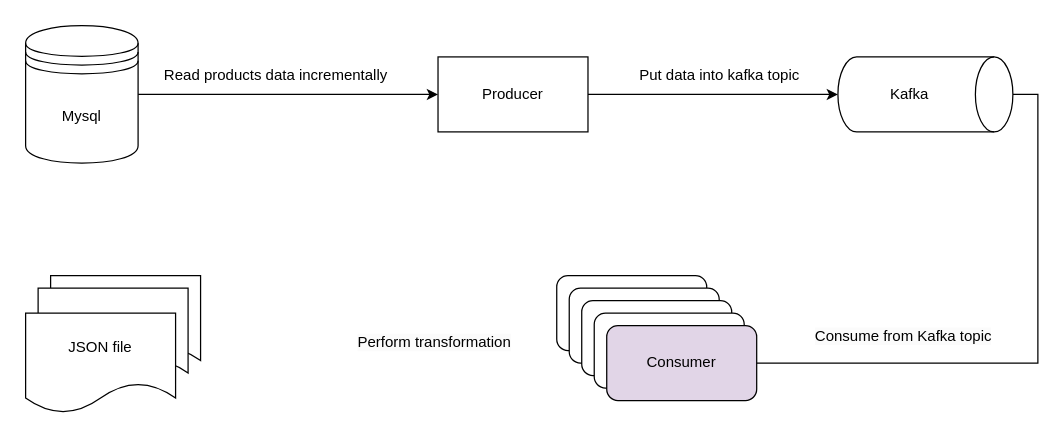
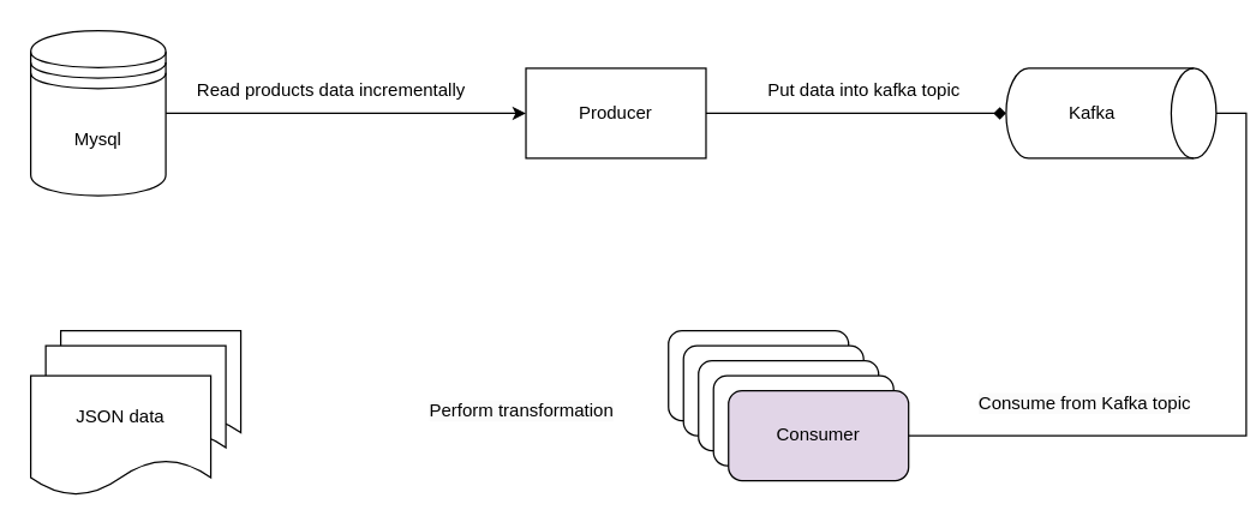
- <mxCell id="4" style="edgeStyle=orthogonalEdgeStyle;rounded=0;orthogonalLoop=1;jettySize=auto;html=1;exitX=1;exitY=0.5;exitDx=0;exitDy=0;" parent="1" source="5" target="7" edge="1"><mxGeometry relative="1" as="geometry" /></mxCell>
+ <mxCell id="4" style="edgeStyle=orthogonalEdgeStyle;rounded=0;orthogonalLoop=1;jettySize=auto;html=1;exitX=1;exitY=0.5;exitDx=0;exitDy=0;endArrow=diamond;" parent="1" source="5" target="7" edge="1"><mxGeometry relative="1" as="geometry" /></mxCell>
- <mxCell id="11" value="JSON file" style="shape=document;whiteSpace=wrap;html=1;boundedLbl=1;" vertex="1" parent="1"><mxGeometry x="20" y="250" width="120" height="80" as="geometry" /></mxCell>
+ <mxCell id="11" value="JSON data" style="shape=document;whiteSpace=wrap;html=1;boundedLbl=1;" vertex="1" parent="1"><mxGeometry x="20" y="250" width="120" height="80" as="geometry" /></mxCell>
